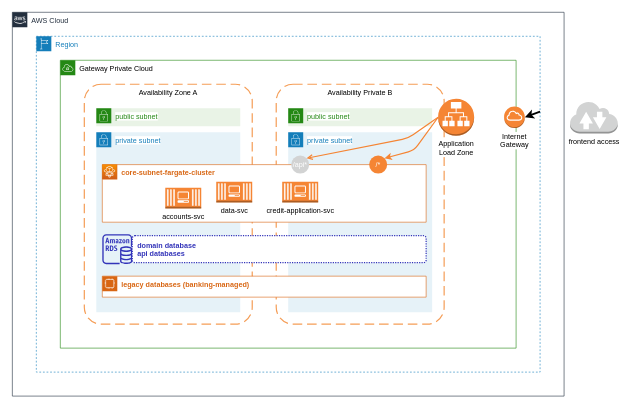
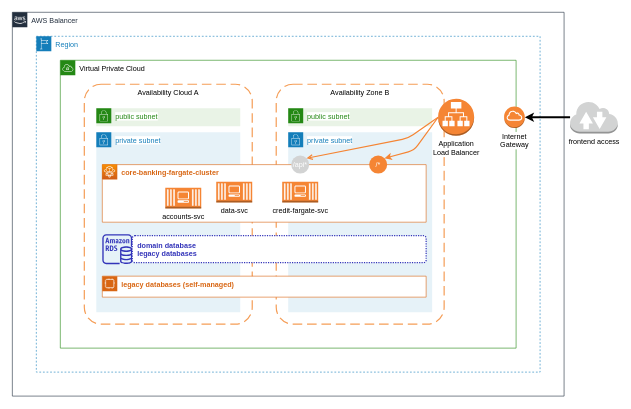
- <mxCell id="2" value="AWS Cloud" style="points=[[0,0],[0.25,0],[0.5,0],[0.75,0],[1,0],[1,0.25],[1,0.5],[1,0.75],[1,1],[0.75,1],[0.5,1],[0.25,1],[0,1],[0,0.75],[0,0.5],[0,0.25]];outlineConnect=0;gradientColor=none;html=1;whiteSpace=wrap;fontSize=12;fontStyle=0;shape=mxgraph.aws4.group;grIcon=mxgraph.aws4.group_aws_cloud_alt;strokeColor=#232F3E;fillColor=none;verticalAlign=top;align=left;spacingLeft=30;fontColor=#232F3E;dashed=0;labelBackgroundColor=#ffffff;" parent="1" vertex="1"><mxGeometry x="20" y="20" width="920" height="640" as="geometry" /></mxCell>
+ <mxCell id="2" value="AWS Balancer" style="points=[[0,0],[0.25,0],[0.5,0],[0.75,0],[1,0],[1,0.25],[1,0.5],[1,0.75],[1,1],[0.75,1],[0.5,1],[0.25,1],[0,1],[0,0.75],[0,0.5],[0,0.25]];outlineConnect=0;gradientColor=none;html=1;whiteSpace=wrap;fontSize=12;fontStyle=0;shape=mxgraph.aws4.group;grIcon=mxgraph.aws4.group_aws_cloud_alt;strokeColor=#232F3E;fillColor=none;verticalAlign=top;align=left;spacingLeft=30;fontColor=#232F3E;dashed=0;labelBackgroundColor=#ffffff;" parent="1" vertex="1"><mxGeometry x="20" y="20" width="920" height="640" as="geometry" /></mxCell>
- <mxCell id="4" value="&lt;font color=&quot;#000000&quot;&gt;Gateway Private Cloud&lt;/font&gt;" style="points=[[0,0],[0.25,0],[0.5,0],[0.75,0],[1,0],[1,0.25],[1,0.5],[1,0.75],[1,1],[0.75,1],[0.5,1],[0.25,1],[0,1],[0,0.75],[0,0.5],[0,0.25]];outlineConnect=0;gradientColor=none;html=1;whiteSpace=wrap;fontSize=12;fontStyle=0;shape=mxgraph.aws4.group;grIcon=mxgraph.aws4.group_vpc;strokeColor=#248814;fillColor=none;verticalAlign=top;align=left;spacingLeft=30;fontColor=#AAB7B8;dashed=0;" parent="1" vertex="1"><mxGeometry x="100" y="100" width="760" height="480" as="geometry" /></mxCell>
+ <mxCell id="4" value="&lt;font color=&quot;#000000&quot;&gt;Virtual Private Cloud&lt;/font&gt;" style="points=[[0,0],[0.25,0],[0.5,0],[0.75,0],[1,0],[1,0.25],[1,0.5],[1,0.75],[1,1],[0.75,1],[0.5,1],[0.25,1],[0,1],[0,0.75],[0,0.5],[0,0.25]];outlineConnect=0;gradientColor=none;html=1;whiteSpace=wrap;fontSize=12;fontStyle=0;shape=mxgraph.aws4.group;grIcon=mxgraph.aws4.group_vpc;strokeColor=#248814;fillColor=none;verticalAlign=top;align=left;spacingLeft=30;fontColor=#AAB7B8;dashed=0;" parent="1" vertex="1"><mxGeometry x="100" y="100" width="760" height="480" as="geometry" /></mxCell>
- <mxCell id="5" value="Availability Zone A" style="rounded=1;arcSize=10;dashed=1;strokeColor=#F59D56;fillColor=none;gradientColor=none;dashPattern=8 4;strokeWidth=2;align=center;labelBackgroundColor=#ffffff;verticalAlign=top;" parent="1" vertex="1"><mxGeometry x="140" y="140" width="280" height="400" as="geometry" /></mxCell>
+ <mxCell id="5" value="Availability Cloud A" style="rounded=1;arcSize=10;dashed=1;strokeColor=#F59D56;fillColor=none;gradientColor=none;dashPattern=8 4;strokeWidth=2;align=center;labelBackgroundColor=#ffffff;verticalAlign=top;" parent="1" vertex="1"><mxGeometry x="140" y="140" width="280" height="400" as="geometry" /></mxCell>
- <mxCell id="6" value="Availability Private B" style="rounded=1;arcSize=10;dashed=1;strokeColor=#F59D56;fillColor=none;gradientColor=none;dashPattern=8 4;strokeWidth=2;align=center;labelBackgroundColor=#ffffff;verticalAlign=top;" parent="1" vertex="1"><mxGeometry x="460" y="140" width="280" height="400" as="geometry" /></mxCell>
+ <mxCell id="6" value="Availability Zone B" style="rounded=1;arcSize=10;dashed=1;strokeColor=#F59D56;fillColor=none;gradientColor=none;dashPattern=8 4;strokeWidth=2;align=center;labelBackgroundColor=#ffffff;verticalAlign=top;" parent="1" vertex="1"><mxGeometry x="460" y="140" width="280" height="400" as="geometry" /></mxCell>
- <mxCell id="12" value="" style="endArrow=none;startArrow=classic;html=1;strokeWidth=3;startFill=1;endFill=0;exitX=1;exitY=0.5;exitDx=0;exitDy=0;exitPerimeter=0;" parent="1" source="25" target="3" edge="1"><mxGeometry width="50" height="50" relative="1" as="geometry"><mxPoint x="920" y="195" as="sourcePoint" /><mxPoint x="590" y="310" as="targetPoint" /></mxGeometry></mxCell>
+ <mxCell id="12" value="" style="endArrow=none;startArrow=classic;html=1;strokeWidth=3;startFill=1;endFill=0;exitX=1;exitY=0.5;exitDx=0;exitDy=0;exitPerimeter=0;" parent="1" source="25" target="11" edge="1"><mxGeometry width="50" height="50" relative="1" as="geometry"><mxPoint x="920" y="195" as="sourcePoint" /><mxPoint x="590" y="310" as="targetPoint" /></mxGeometry></mxCell>
- <mxCell id="15" value="Application &lt;br&gt;Load Zone" style="outlineConnect=0;dashed=0;verticalLabelPosition=bottom;verticalAlign=top;align=center;html=1;shape=mxgraph.aws3.application_load_balancer;fillColor=#F58534;gradientColor=none;labelBackgroundColor=#ffffff;" parent="1" vertex="1"><mxGeometry x="730" y="164" width="60" height="62" as="geometry" /></mxCell>
+ <mxCell id="15" value="Application &lt;br&gt;Load Balancer" style="outlineConnect=0;dashed=0;verticalLabelPosition=bottom;verticalAlign=top;align=center;html=1;shape=mxgraph.aws3.application_load_balancer;fillColor=#F58534;gradientColor=none;labelBackgroundColor=#ffffff;" parent="1" vertex="1"><mxGeometry x="730" y="164" width="60" height="62" as="geometry" /></mxCell>
- <mxCell id="16" value="&lt;b&gt;core-subnet-fargate-cluster&lt;/b&gt;" style="points=[[0,0],[0.25,0],[0.5,0],[0.75,0],[1,0],[1,0.25],[1,0.5],[1,0.75],[1,1],[0.75,1],[0.5,1],[0.25,1],[0,1],[0,0.75],[0,0.5],[0,0.25]];outlineConnect=0;gradientColor=none;html=1;whiteSpace=wrap;fontSize=12;fontStyle=0;shape=mxgraph.aws4.group;grIcon=mxgraph.aws4.group_ec2_instance_contents;strokeColor=#D86613;verticalAlign=top;align=left;spacingLeft=30;fontColor=#D86613;dashed=0;" parent="1" vertex="1"><mxGeometry x="170" y="274" width="540" height="96" as="geometry" /></mxCell>
+ <mxCell id="16" value="&lt;b&gt;core-banking-fargate-cluster&lt;/b&gt;" style="points=[[0,0],[0.25,0],[0.5,0],[0.75,0],[1,0],[1,0.25],[1,0.5],[1,0.75],[1,1],[0.75,1],[0.5,1],[0.25,1],[0,1],[0,0.75],[0,0.5],[0,0.25]];outlineConnect=0;gradientColor=none;html=1;whiteSpace=wrap;fontSize=12;fontStyle=0;shape=mxgraph.aws4.group;grIcon=mxgraph.aws4.group_ec2_instance_contents;strokeColor=#D86613;verticalAlign=top;align=left;spacingLeft=30;fontColor=#D86613;dashed=0;" parent="1" vertex="1"><mxGeometry x="170" y="274" width="540" height="96" as="geometry" /></mxCell>
- <mxCell id="19" value="credit-application-svc" style="outlineConnect=0;dashed=0;verticalLabelPosition=bottom;verticalAlign=top;align=center;html=1;shape=mxgraph.aws3.ec2_compute_container_3;fillColor=#F58534;gradientColor=none;" parent="1" vertex="1"><mxGeometry x="470" y="302.75" width="60" height="34.5" as="geometry" /></mxCell>
+ <mxCell id="19" value="credit-fargate-svc" style="outlineConnect=0;dashed=0;verticalLabelPosition=bottom;verticalAlign=top;align=center;html=1;shape=mxgraph.aws3.ec2_compute_container_3;fillColor=#F58534;gradientColor=none;" parent="1" vertex="1"><mxGeometry x="470" y="302.75" width="60" height="34.5" as="geometry" /></mxCell>
- <mxCell id="14" value="  domain database&#10;  api databases" style="rounded=1;arcSize=10;dashed=1;gradientColor=none;dashPattern=1 1;strokeWidth=2;labelBackgroundColor=none;align=left;strokeColor=#3334B9;fontColor=#3334B9;fontStyle=1" parent="1" vertex="1"><mxGeometry x="220" y="392.5" width="490" height="45" as="geometry" /></mxCell>
+ <mxCell id="14" value="  domain database&#10;  legacy databases" style="rounded=1;arcSize=10;dashed=1;gradientColor=none;dashPattern=1 1;strokeWidth=2;labelBackgroundColor=none;align=left;strokeColor=#3334B9;fontColor=#3334B9;fontStyle=1" parent="1" vertex="1"><mxGeometry x="220" y="392.5" width="490" height="45" as="geometry" /></mxCell>
- <mxCell id="24" value="&lt;b&gt;legacy databases (banking-managed)&lt;/b&gt;" style="points=[[0,0],[0.25,0],[0.5,0],[0.75,0],[1,0],[1,0.25],[1,0.5],[1,0.75],[1,1],[0.75,1],[0.5,1],[0.25,1],[0,1],[0,0.75],[0,0.5],[0,0.25]];outlineConnect=0;gradientColor=none;html=1;whiteSpace=wrap;fontSize=12;fontStyle=0;shape=mxgraph.aws4.group;grIcon=mxgraph.aws4.group_ec2_instance_contents;strokeColor=#D86613;verticalAlign=top;align=left;spacingLeft=30;fontColor=#D86613;dashed=0;" parent="1" vertex="1"><mxGeometry x="170" y="460" width="540" height="35" as="geometry" /></mxCell>
+ <mxCell id="24" value="&lt;b&gt;legacy databases (self-managed)&lt;/b&gt;" style="points=[[0,0],[0.25,0],[0.5,0],[0.75,0],[1,0],[1,0.25],[1,0.5],[1,0.75],[1,1],[0.75,1],[0.5,1],[0.25,1],[0,1],[0,0.75],[0,0.5],[0,0.25]];outlineConnect=0;gradientColor=none;html=1;whiteSpace=wrap;fontSize=12;fontStyle=0;shape=mxgraph.aws4.group;grIcon=mxgraph.aws4.group_ec2_instance_contents;strokeColor=#D86613;verticalAlign=top;align=left;spacingLeft=30;fontColor=#D86613;dashed=0;" parent="1" vertex="1"><mxGeometry x="170" y="460" width="540" height="35" as="geometry" /></mxCell>
